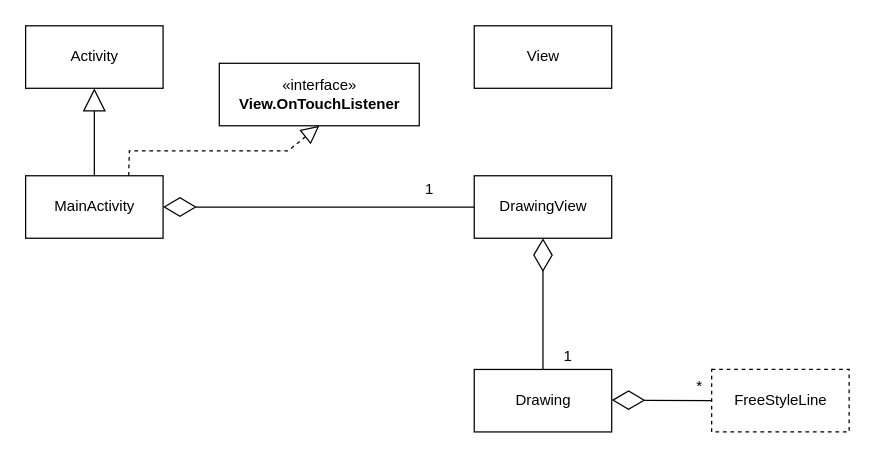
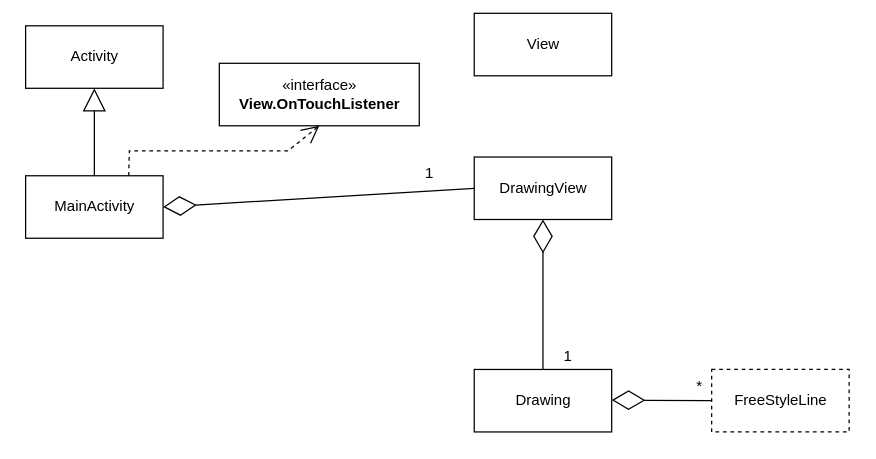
- <mxCell id="13" value="View" style="html=1;" parent="1" vertex="1"><mxGeometry x="379" y="20" width="110" height="50" as="geometry" /></mxCell>
+ <mxCell id="13" value="View" style="html=1;" parent="1" vertex="1"><mxGeometry x="379" y="10" width="110" height="50" as="geometry" /></mxCell>
- <mxCell id="16" value="" style="endArrow=block;dashed=1;endFill=0;endSize=12;html=1;fontColor=#000000;align=right;entryX=0.5;entryY=1;entryDx=0;entryDy=0;exitX=0.75;exitY=0;exitDx=0;exitDy=0;rounded=0;" parent="1" source="2" target="14" edge="1"><mxGeometry width="160" relative="1" as="geometry"><mxPoint x="450" y="200" as="sourcePoint" /><mxPoint x="610" y="200" as="targetPoint" /><Array as="points"><mxPoint x="103" y="120" /><mxPoint x="230" y="120" /></Array></mxGeometry></mxCell>
+ <mxCell id="16" value="" style="endArrow=open;dashed=1;endFill=0;endSize=12;html=1;fontColor=#000000;align=right;entryX=0.5;entryY=1;entryDx=0;entryDy=0;exitX=0.75;exitY=0;exitDx=0;exitDy=0;rounded=0;" parent="1" source="2" target="14" edge="1"><mxGeometry width="160" relative="1" as="geometry"><mxPoint x="450" y="200" as="sourcePoint" /><mxPoint x="610" y="200" as="targetPoint" /><Array as="points"><mxPoint x="103" y="120" /><mxPoint x="230" y="120" /></Array></mxGeometry></mxCell>
- <mxCell id="3" value="DrawingView" style="html=1;" parent="1" vertex="1"><mxGeometry x="379" y="140" width="110" height="50" as="geometry" /></mxCell>
+ <mxCell id="3" value="DrawingView" style="html=1;" parent="1" vertex="1"><mxGeometry x="379" y="125" width="110" height="50" as="geometry" /></mxCell>
